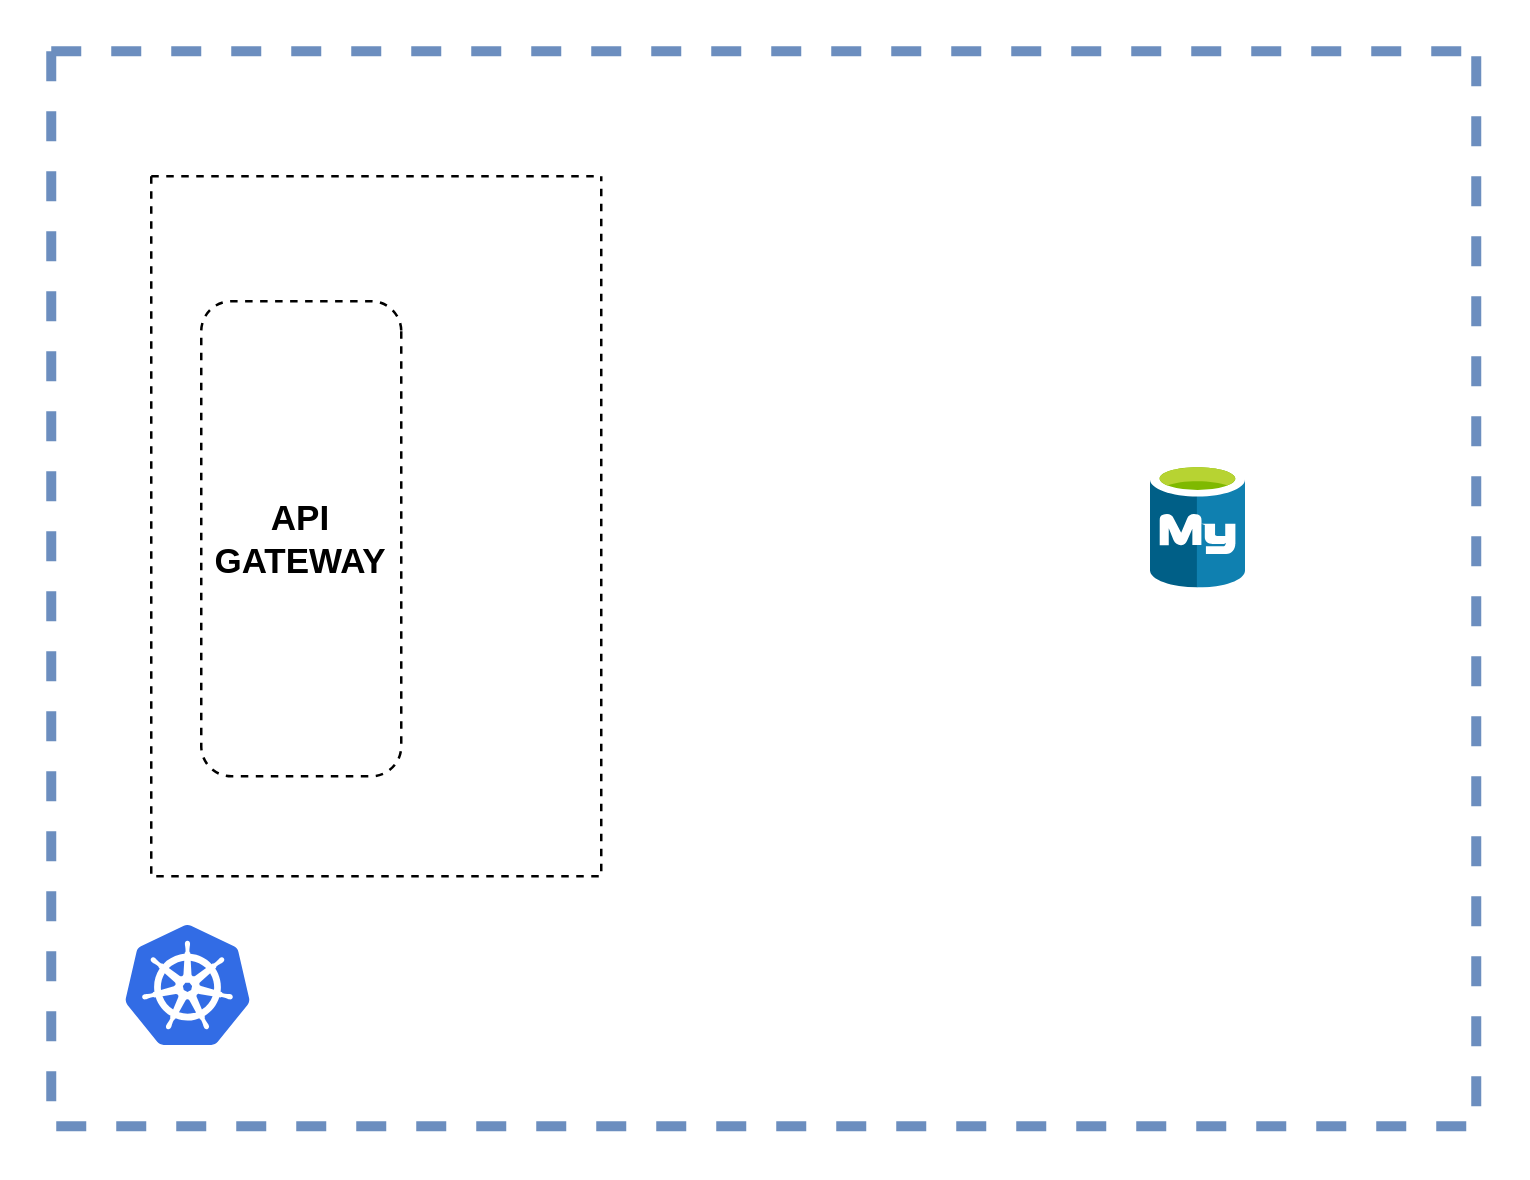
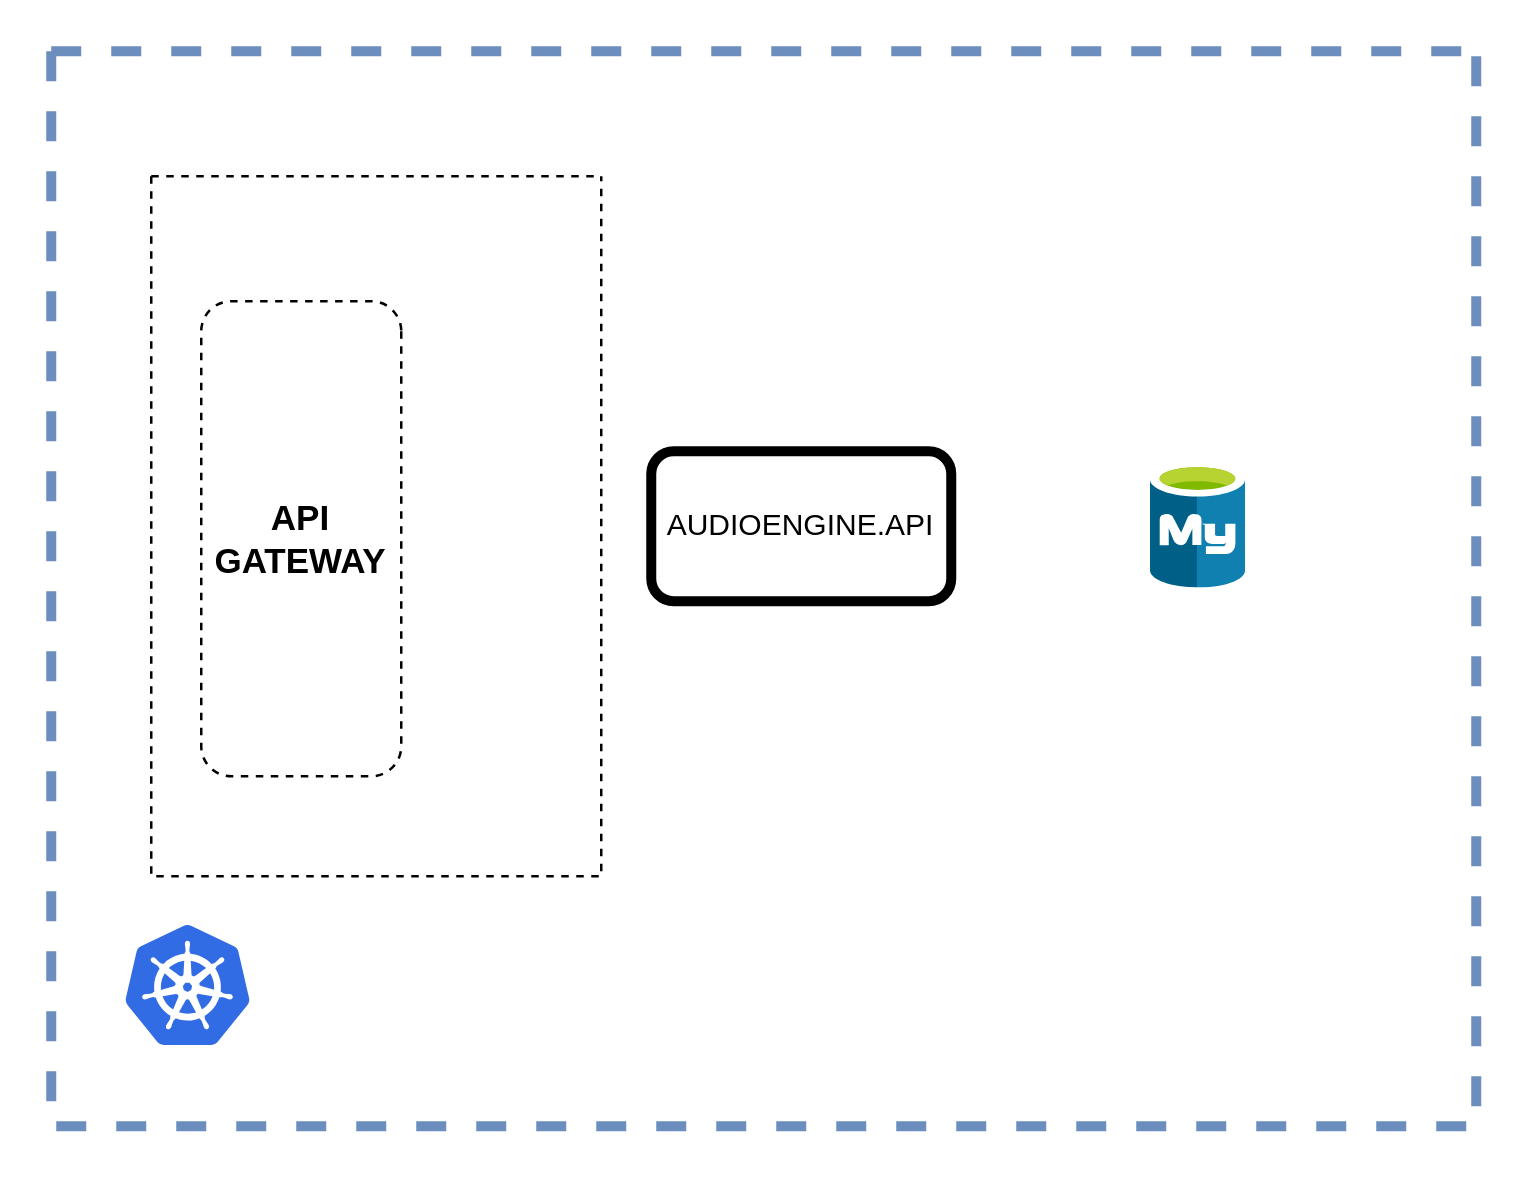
+ <mxCell id="5" value="AUDIOENGINE.API" style="rounded=1;whiteSpace=wrap;html=1;strokeWidth=4;" vertex="1" parent="2"><mxGeometry x="240" y="160" width="120" height="60" as="geometry" /></mxCell>
